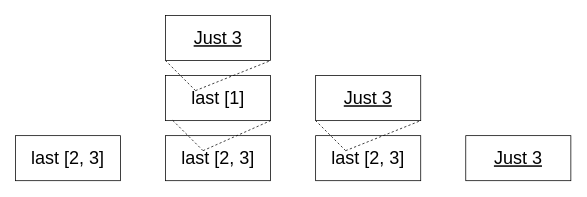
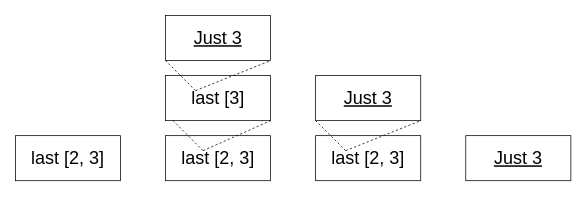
- <mxCell id="4" value="last [1]" style="rounded=0;whiteSpace=wrap;html=1;fontSize=24;" vertex="1" parent="1"><mxGeometry x="220" y="100" width="140" height="60" as="geometry" /></mxCell>
+ <mxCell id="4" value="last [3]" style="rounded=0;whiteSpace=wrap;html=1;fontSize=24;" vertex="1" parent="1"><mxGeometry x="220" y="100" width="140" height="60" as="geometry" /></mxCell>
